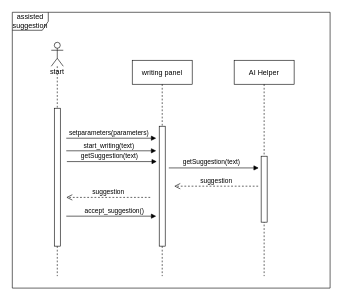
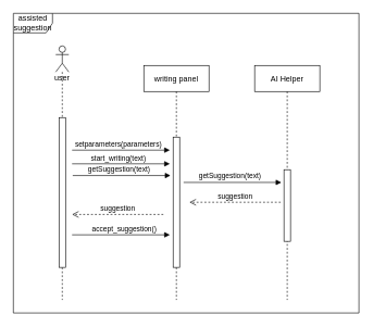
- <mxCell id="5" value="start&lt;br&gt;" style="shape=umlLifeline;participant=umlActor;perimeter=lifelinePerimeter;whiteSpace=wrap;html=1;container=1;collapsible=0;recursiveResize=0;verticalAlign=top;spacingTop=36;outlineConnect=0;" vertex="1" parent="1"><mxGeometry x="85" y="70" width="20" height="390" as="geometry" /></mxCell>
+ <mxCell id="5" value="user&lt;br&gt;" style="shape=umlLifeline;participant=umlActor;perimeter=lifelinePerimeter;whiteSpace=wrap;html=1;container=1;collapsible=0;recursiveResize=0;verticalAlign=top;spacingTop=36;outlineConnect=0;" vertex="1" parent="1"><mxGeometry x="85" y="70" width="20" height="390" as="geometry" /></mxCell>
